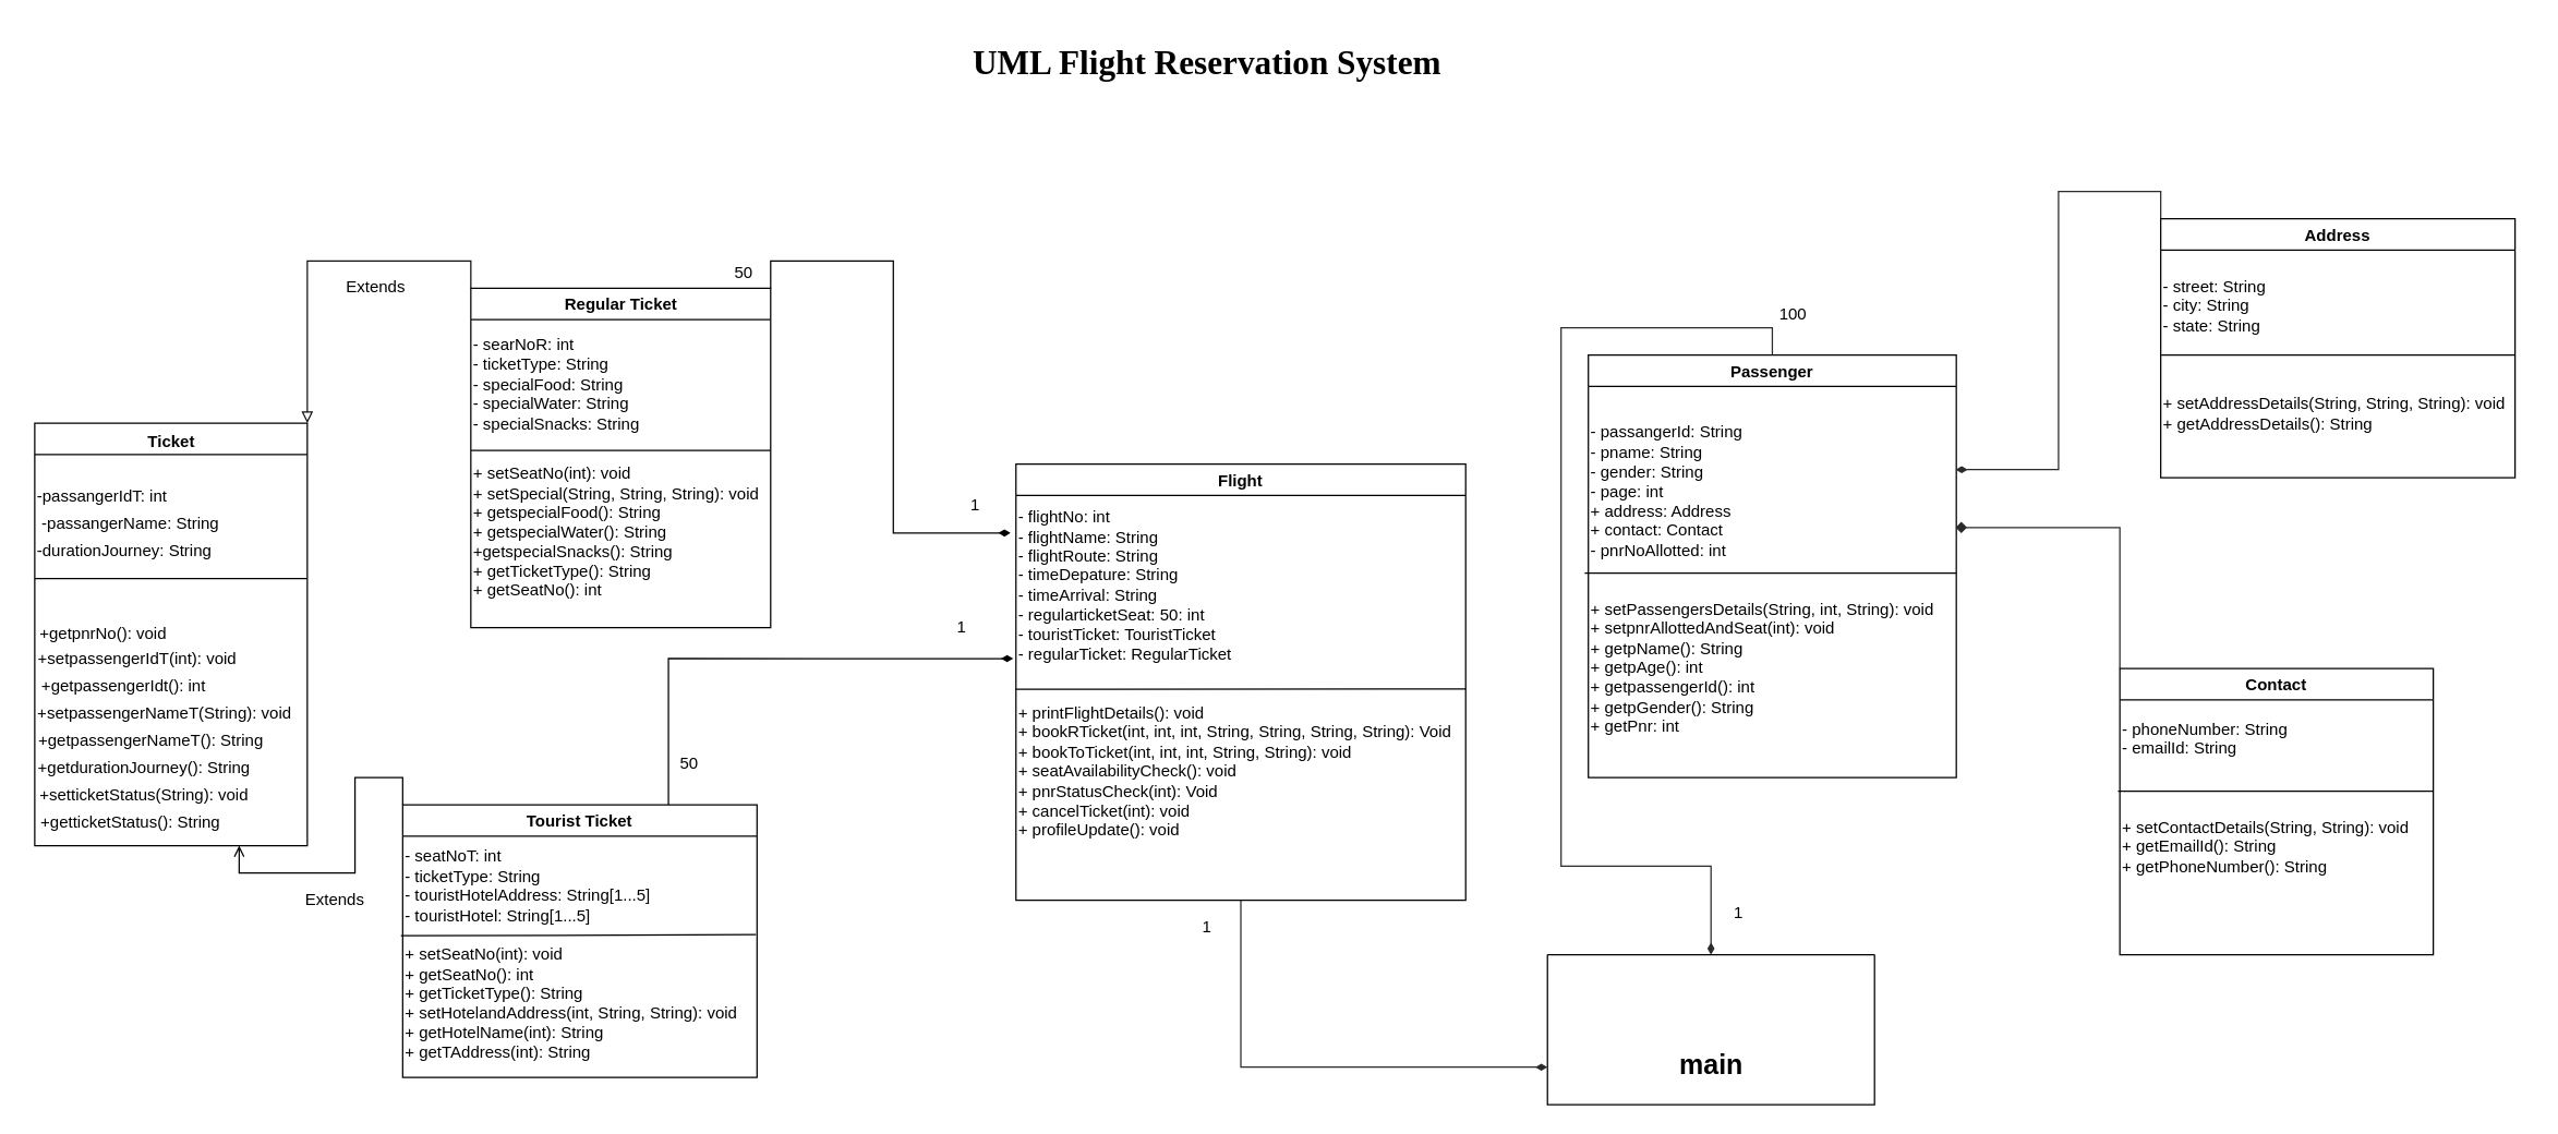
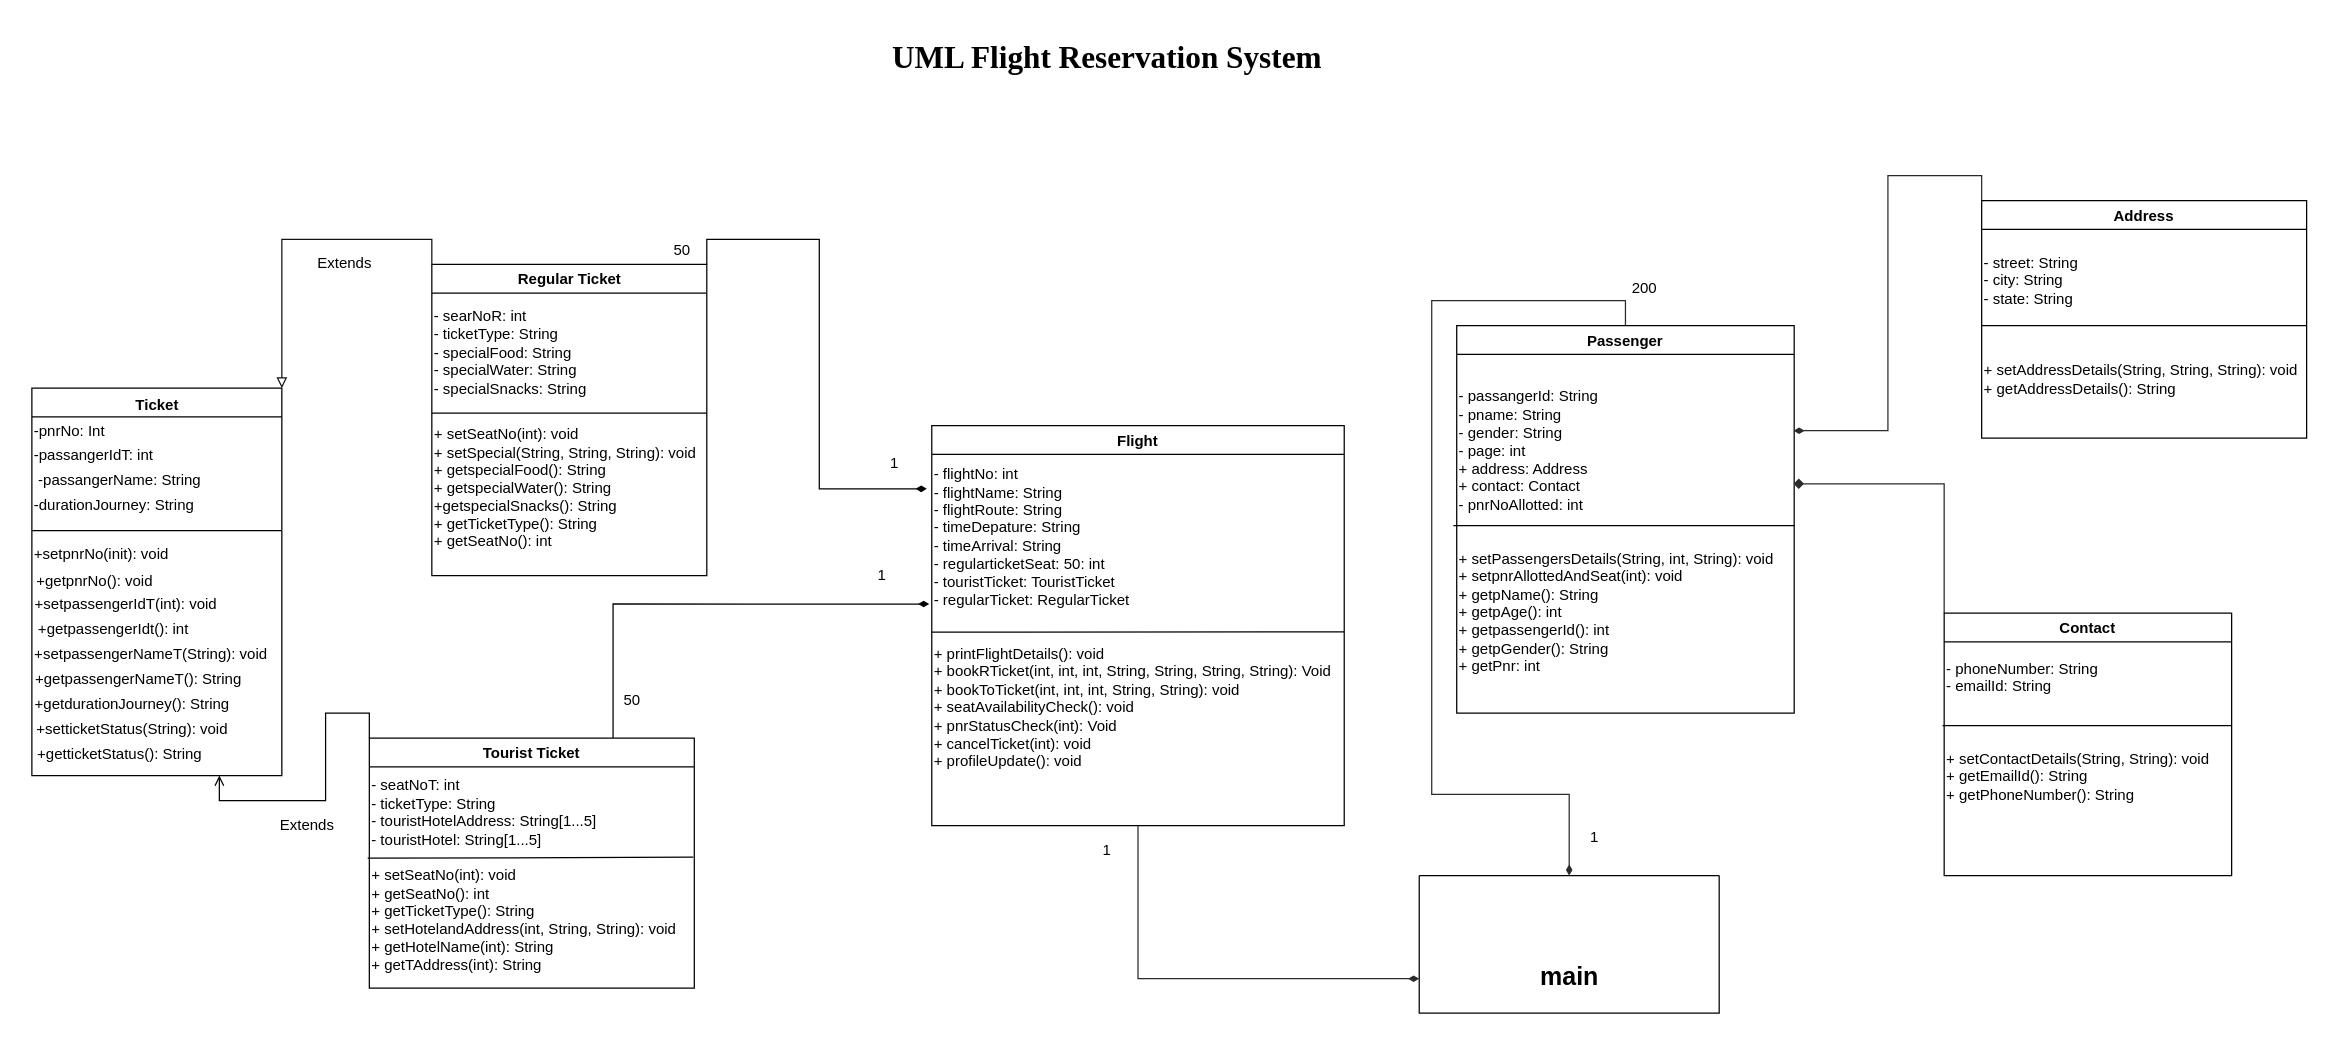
- <mxCell id="55" value="100" style="text;html=1;align=center;verticalAlign=middle;resizable=0;points=[];autosize=1;strokeColor=none;fillColor=none;" vertex="1" parent="1"><mxGeometry x="1295" y="220" width="40" height="20" as="geometry" /></mxCell>
+ <mxCell id="55" value="200" style="text;html=1;align=center;verticalAlign=middle;resizable=0;points=[];autosize=1;strokeColor=none;fillColor=none;" vertex="1" parent="1"><mxGeometry x="1295" y="220" width="40" height="20" as="geometry" /></mxCell>
+ <mxCell id="4" value="-pnrNo: Int" style="text;html=1;align=left;verticalAlign=bottom;resizable=0;points=[];autosize=1;strokeColor=none;fillColor=none;" parent="2" vertex="1"><mxGeometry y="24" width="70" height="20" as="geometry" /></mxCell>
+ <mxCell id="8" value="+setpnrNo(init): void" style="text;html=1;align=left;verticalAlign=middle;resizable=0;points=[];autosize=1;strokeColor=none;fillColor=none;textDirection=ltr;" parent="2" vertex="1"><mxGeometry y="123" width="120" height="20" as="geometry" /></mxCell>
